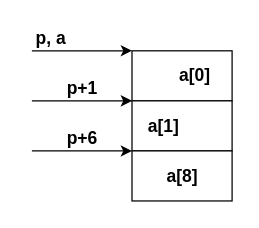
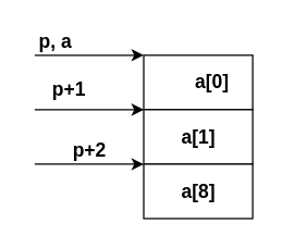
- <mxCell id="9" value="&lt;b&gt;&lt;font style=&quot;font-size: 14px&quot;&gt;p+1&lt;/font&gt;&lt;/b&gt;" style="text;html=1;align=center;verticalAlign=middle;resizable=0;points=[];autosize=1;" vertex="1" parent="1"><mxGeometry x="45" y="60" width="40" height="20" as="geometry" /></mxCell>
+ <mxCell id="9" value="&lt;b&gt;&lt;font style=&quot;font-size: 14px&quot;&gt;p+1&lt;/font&gt;&lt;/b&gt;" style="text;html=1;align=center;verticalAlign=middle;resizable=0;points=[];autosize=1;" vertex="1" parent="1"><mxGeometry x="30" y="55" width="40" height="20" as="geometry" /></mxCell>
- <mxCell id="12" value="&lt;b&gt;&lt;font style=&quot;font-size: 14px&quot;&gt;a[1]&lt;/font&gt;&lt;/b&gt;" style="text;html=1;align=center;verticalAlign=middle;resizable=0;points=[];autosize=1;" vertex="1" parent="1"><mxGeometry x="110" y="90" width="40" height="20" as="geometry" /></mxCell>
+ <mxCell id="12" value="&lt;b&gt;&lt;font style=&quot;font-size: 14px&quot;&gt;a[1]&lt;/font&gt;&lt;/b&gt;" style="text;html=1;align=center;verticalAlign=middle;resizable=0;points=[];autosize=1;" vertex="1" parent="1"><mxGeometry x="125" y="90" width="40" height="20" as="geometry" /></mxCell>
- <mxCell id="10" value="&lt;b&gt;&lt;font style=&quot;font-size: 14px&quot;&gt;p+6&lt;/font&gt;&lt;/b&gt;" style="text;html=1;align=center;verticalAlign=middle;resizable=0;points=[];autosize=1;" vertex="1" parent="1"><mxGeometry x="45" y="100" width="40" height="20" as="geometry" /></mxCell>
+ <mxCell id="10" value="&lt;b&gt;&lt;font style=&quot;font-size: 14px&quot;&gt;p+2&lt;/font&gt;&lt;/b&gt;" style="text;html=1;align=center;verticalAlign=middle;resizable=0;points=[];autosize=1;" vertex="1" parent="1"><mxGeometry x="45" y="100" width="40" height="20" as="geometry" /></mxCell>
